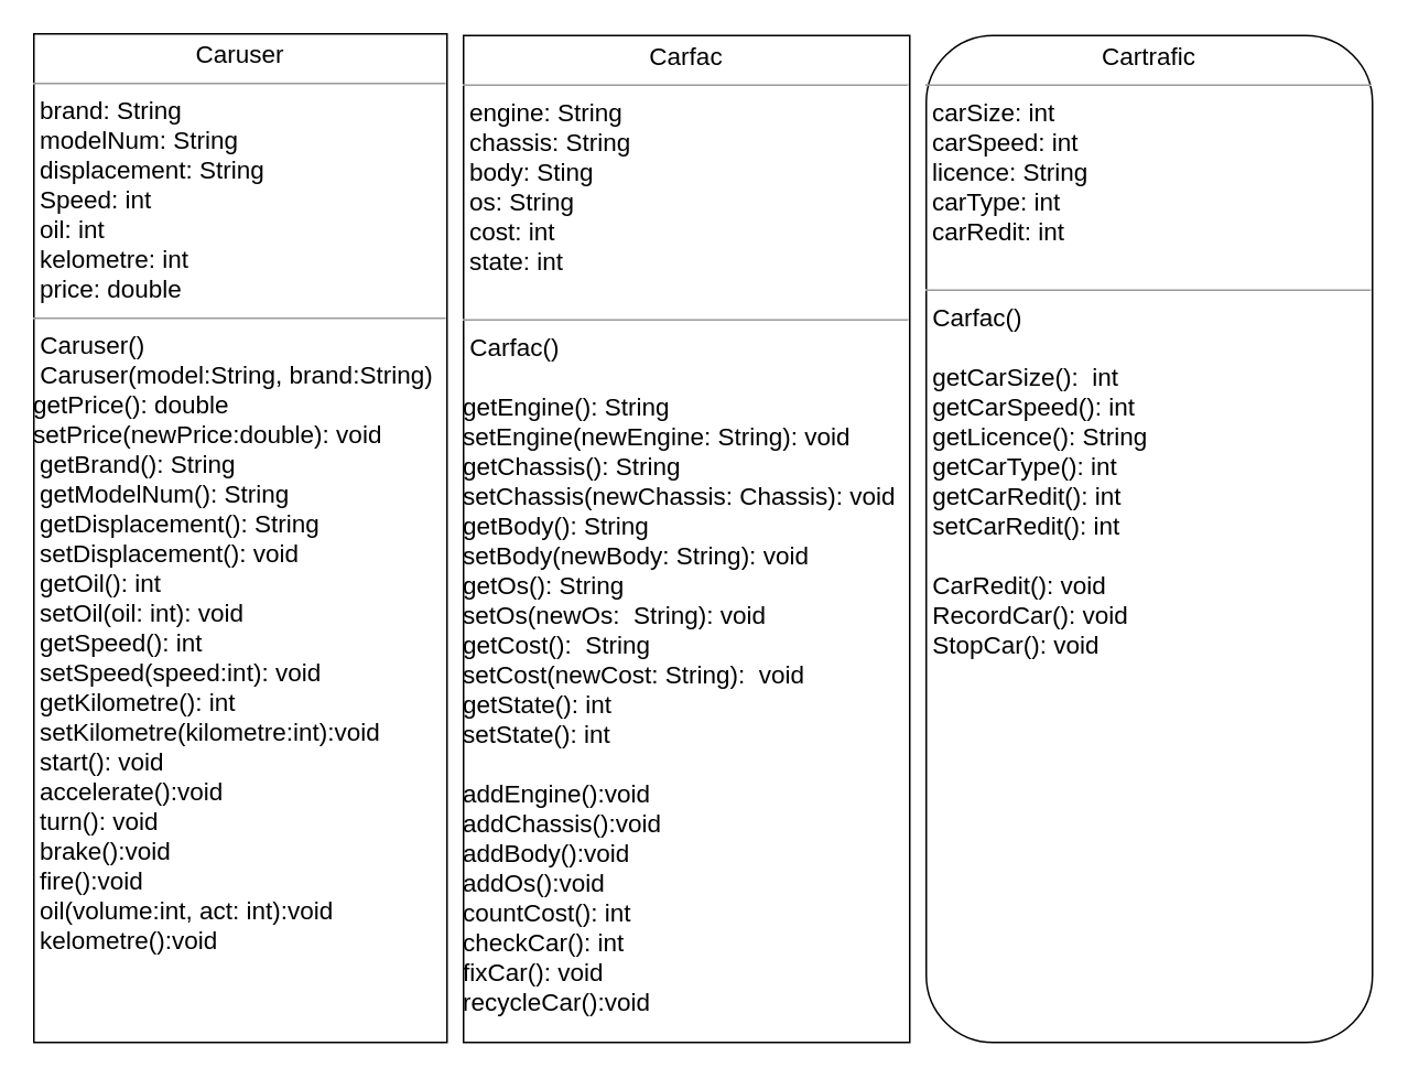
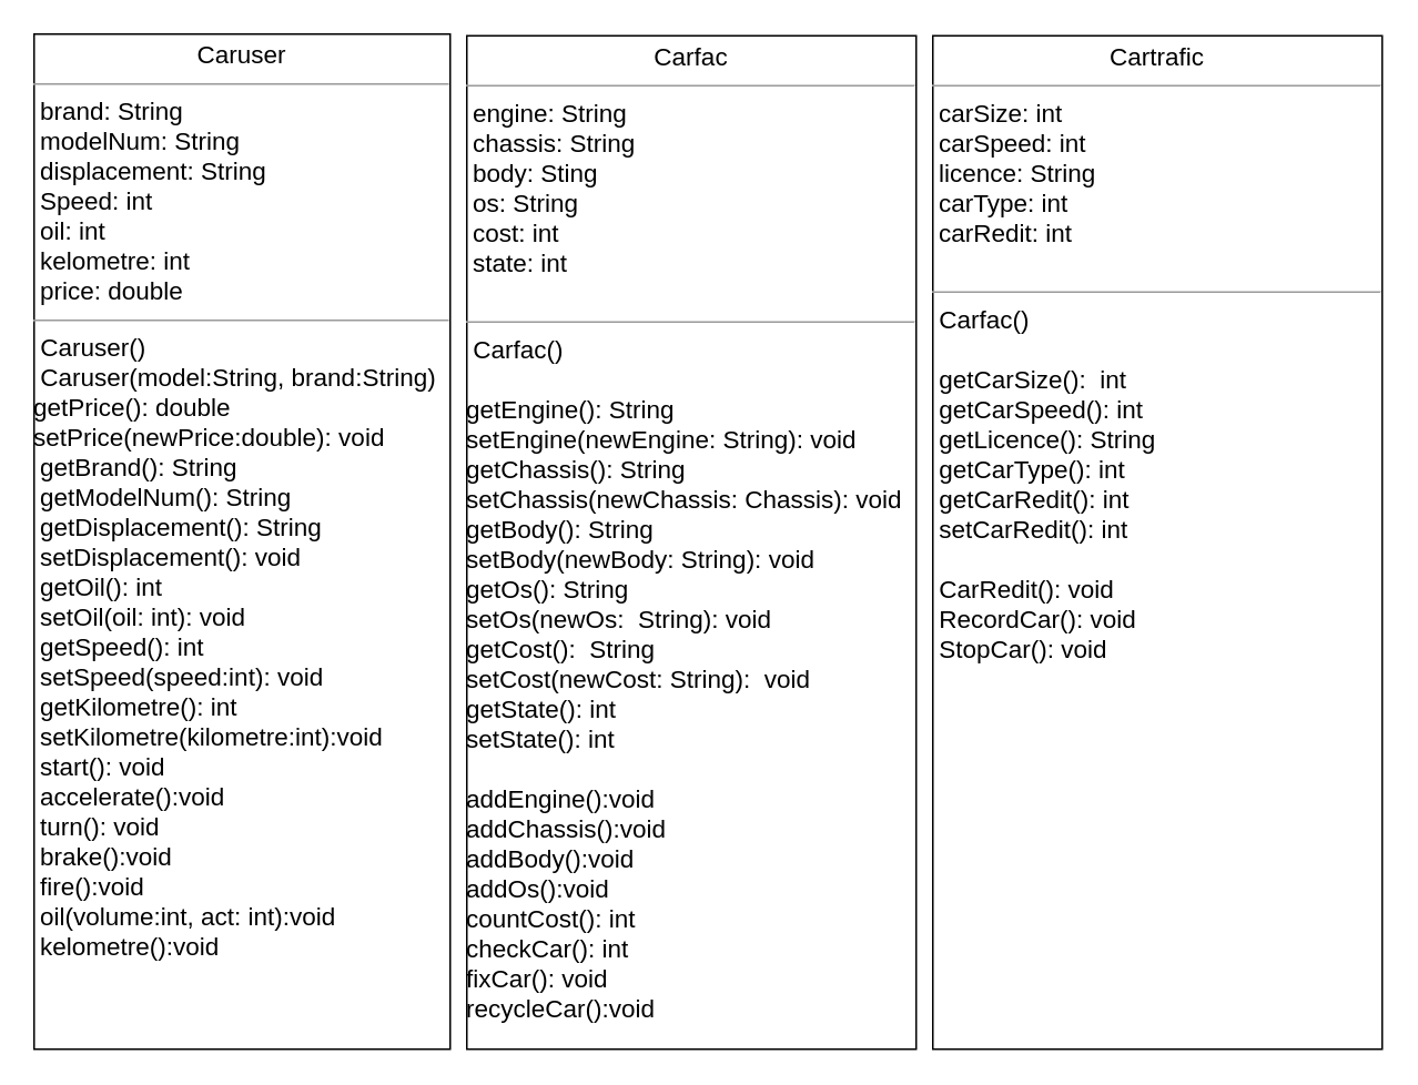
- <mxCell id="4" value="&lt;p style=&quot;margin: 4px 0px 0px ; text-align: center ; font-size: 15px&quot;&gt;Cartrafic&lt;/p&gt;&lt;hr size=&quot;1&quot; style=&quot;font-size: 15px&quot;&gt;&lt;p style=&quot;margin: 0px 0px 0px 4px ; font-size: 15px&quot;&gt;carSize: int&lt;/p&gt;&lt;p style=&quot;margin: 0px 0px 0px 4px ; font-size: 15px&quot;&gt;carSpeed: int&lt;/p&gt;&lt;p style=&quot;margin: 0px 0px 0px 4px ; font-size: 15px&quot;&gt;licence: String&lt;/p&gt;&lt;p style=&quot;margin: 0px 0px 0px 4px ; font-size: 15px&quot;&gt;carType: int&lt;/p&gt;&lt;p style=&quot;margin: 0px 0px 0px 4px ; font-size: 15px&quot;&gt;carRedit: int&lt;/p&gt;&lt;p style=&quot;margin: 0px 0px 0px 4px ; font-size: 15px&quot;&gt;&lt;br&gt;&lt;/p&gt;&lt;hr size=&quot;1&quot; style=&quot;font-size: 15px&quot;&gt;&lt;font style=&quot;font-size: 15px&quot;&gt;&amp;nbsp;Carfac()&lt;br&gt;&lt;br&gt;&amp;nbsp;getCarSize():&amp;nbsp; int&lt;br&gt;&amp;nbsp;getCarSpeed(): int&lt;br&gt;&amp;nbsp;getLicence(): String&lt;br&gt;&amp;nbsp;getCarType(): int&amp;nbsp;&lt;br&gt;&amp;nbsp;getCarRedit(): int&lt;br&gt;&amp;nbsp;setCarRedit(): int&lt;br&gt;&amp;nbsp;&lt;br&gt;&amp;nbsp;CarRedit(): void&lt;br&gt;&amp;nbsp;RecordCar(): void&lt;br&gt;&amp;nbsp;StopCar(): void&lt;br&gt;&amp;nbsp;&lt;br&gt;&lt;/font&gt;" style="verticalAlign=top;align=left;overflow=fill;fontSize=12;fontFamily=Helvetica;html=1;shadow=0;comic=0;labelBackgroundColor=none;strokeWidth=1;rounded=1;" vertex="1" parent="1"><mxGeometry x="560" y="21" width="270" height="609" as="geometry" /></mxCell>
+ <mxCell id="4" value="&lt;p style=&quot;margin: 4px 0px 0px ; text-align: center ; font-size: 15px&quot;&gt;Cartrafic&lt;/p&gt;&lt;hr size=&quot;1&quot; style=&quot;font-size: 15px&quot;&gt;&lt;p style=&quot;margin: 0px 0px 0px 4px ; font-size: 15px&quot;&gt;carSize: int&lt;/p&gt;&lt;p style=&quot;margin: 0px 0px 0px 4px ; font-size: 15px&quot;&gt;carSpeed: int&lt;/p&gt;&lt;p style=&quot;margin: 0px 0px 0px 4px ; font-size: 15px&quot;&gt;licence: String&lt;/p&gt;&lt;p style=&quot;margin: 0px 0px 0px 4px ; font-size: 15px&quot;&gt;carType: int&lt;/p&gt;&lt;p style=&quot;margin: 0px 0px 0px 4px ; font-size: 15px&quot;&gt;carRedit: int&lt;/p&gt;&lt;p style=&quot;margin: 0px 0px 0px 4px ; font-size: 15px&quot;&gt;&lt;br&gt;&lt;/p&gt;&lt;hr size=&quot;1&quot; style=&quot;font-size: 15px&quot;&gt;&lt;font style=&quot;font-size: 15px&quot;&gt;&amp;nbsp;Carfac()&lt;br&gt;&lt;br&gt;&amp;nbsp;getCarSize():&amp;nbsp; int&lt;br&gt;&amp;nbsp;getCarSpeed(): int&lt;br&gt;&amp;nbsp;getLicence(): String&lt;br&gt;&amp;nbsp;getCarType(): int&amp;nbsp;&lt;br&gt;&amp;nbsp;getCarRedit(): int&lt;br&gt;&amp;nbsp;setCarRedit(): int&lt;br&gt;&amp;nbsp;&lt;br&gt;&amp;nbsp;CarRedit(): void&lt;br&gt;&amp;nbsp;RecordCar(): void&lt;br&gt;&amp;nbsp;StopCar(): void&lt;br&gt;&amp;nbsp;&lt;br&gt;&lt;/font&gt;" style="verticalAlign=top;align=left;overflow=fill;fontSize=12;fontFamily=Helvetica;html=1;shadow=0;comic=0;labelBackgroundColor=none;strokeWidth=1;" vertex="1" parent="1"><mxGeometry x="560" y="21" width="270" height="609" as="geometry" /></mxCell>
